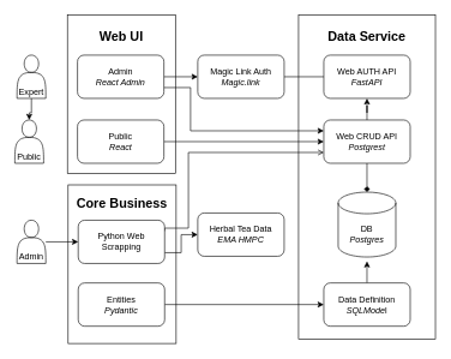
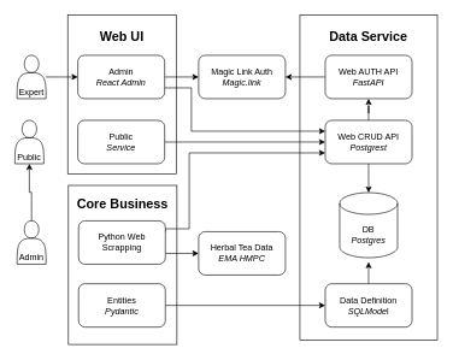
- <mxCell id="19" style="edgeStyle=orthogonalEdgeStyle;rounded=0;orthogonalLoop=1;jettySize=auto;html=1;endArrow=none;" parent="1" source="20" target="21" edge="1"><mxGeometry relative="1" as="geometry" /></mxCell>
+ <mxCell id="19" style="edgeStyle=orthogonalEdgeStyle;rounded=0;orthogonalLoop=1;jettySize=auto;html=1;" parent="1" source="20" target="21" edge="1"><mxGeometry relative="1" as="geometry" /></mxCell>
- <mxCell id="22" style="edgeStyle=orthogonalEdgeStyle;rounded=0;orthogonalLoop=1;jettySize=auto;html=1;" parent="1" source="23" target="24" edge="1"><mxGeometry relative="1" as="geometry" /></mxCell>
+ <mxCell id="22" style="edgeStyle=orthogonalEdgeStyle;rounded=0;orthogonalLoop=1;jettySize=auto;html=1;entryX=0;entryY=0.5;entryDx=0;entryDy=0;" parent="1" source="23" target="14" edge="1"><mxGeometry relative="1" as="geometry" /></mxCell>
- <mxCell id="16" value="&lt;div&gt;Public&lt;/div&gt;&lt;div&gt;&lt;i&gt;React&lt;/i&gt;&lt;br&gt;&lt;/div&gt;" style="rounded=1;whiteSpace=wrap;html=1;" parent="1" vertex="1"><mxGeometry x="107" y="166" width="120" height="60" as="geometry" /></mxCell>
+ <mxCell id="16" value="&lt;div&gt;Public&lt;/div&gt;&lt;div&gt;&lt;i&gt;Service&lt;/i&gt;&lt;br&gt;&lt;/div&gt;" style="rounded=1;whiteSpace=wrap;html=1;" parent="1" vertex="1"><mxGeometry x="107" y="166" width="120" height="60" as="geometry" /></mxCell>
- <mxCell id="10" style="edgeStyle=orthogonalEdgeStyle;rounded=0;orthogonalLoop=1;jettySize=auto;html=1;entryX=0;entryY=0.75;entryDx=0;entryDy=0;exitX=1;exitY=0.25;exitDx=0;exitDy=0;endArrow=open;" parent="1" source="18" target="7" edge="1"><mxGeometry relative="1" as="geometry"><mxPoint x="223" y="346" as="sourcePoint" /><Array as="points"><mxPoint x="228" y="316" /><mxPoint x="261" y="316" /><mxPoint x="261" y="211" /></Array></mxGeometry></mxCell>
+ <mxCell id="10" style="edgeStyle=orthogonalEdgeStyle;rounded=0;orthogonalLoop=1;jettySize=auto;html=1;entryX=0;entryY=0.75;entryDx=0;entryDy=0;exitX=1;exitY=0.25;exitDx=0;exitDy=0;" parent="1" source="18" target="7" edge="1"><mxGeometry relative="1" as="geometry"><mxPoint x="223" y="346" as="sourcePoint" /><Array as="points"><mxPoint x="228" y="316" /><mxPoint x="261" y="316" /><mxPoint x="261" y="211" /></Array></mxGeometry></mxCell>
- <mxCell id="5" style="edgeStyle=orthogonalEdgeStyle;rounded=0;orthogonalLoop=1;jettySize=auto;html=1;endArrow=diamond;" parent="1" source="7" target="4" edge="1"><mxGeometry relative="1" as="geometry" /></mxCell>
+ <mxCell id="5" style="edgeStyle=orthogonalEdgeStyle;rounded=0;orthogonalLoop=1;jettySize=auto;html=1;" parent="1" source="7" target="4" edge="1"><mxGeometry relative="1" as="geometry" /></mxCell>
- <mxCell id="29" value="&lt;div&gt;Herbal Tea Data&lt;br&gt;&lt;/div&gt;&lt;div&gt;&lt;i&gt;EMA HMPC&lt;/i&gt;&lt;br&gt;&lt;/div&gt;" style="rounded=1;whiteSpace=wrap;html=1;" vertex="1" parent="1"><mxGeometry x="274" y="295" width="120" height="60" as="geometry" /></mxCell>
+ <mxCell id="29" value="&lt;div&gt;Herbal Tea Data&lt;br&gt;&lt;/div&gt;&lt;div&gt;&lt;i&gt;EMA HMPC&lt;/i&gt;&lt;br&gt;&lt;/div&gt;" style="rounded=1;whiteSpace=wrap;html=1;" vertex="1" parent="1"><mxGeometry x="274" y="320" width="120" height="60" as="geometry" /></mxCell>
- <mxCell id="25" style="edgeStyle=orthogonalEdgeStyle;rounded=0;orthogonalLoop=1;jettySize=auto;html=1;" parent="1" source="26" target="18" edge="1"><mxGeometry relative="1" as="geometry" /></mxCell>
+ <mxCell id="25" style="edgeStyle=orthogonalEdgeStyle;rounded=0;orthogonalLoop=1;jettySize=auto;html=1;" parent="1" source="26" target="24" edge="1"><mxGeometry relative="1" as="geometry" /></mxCell>
